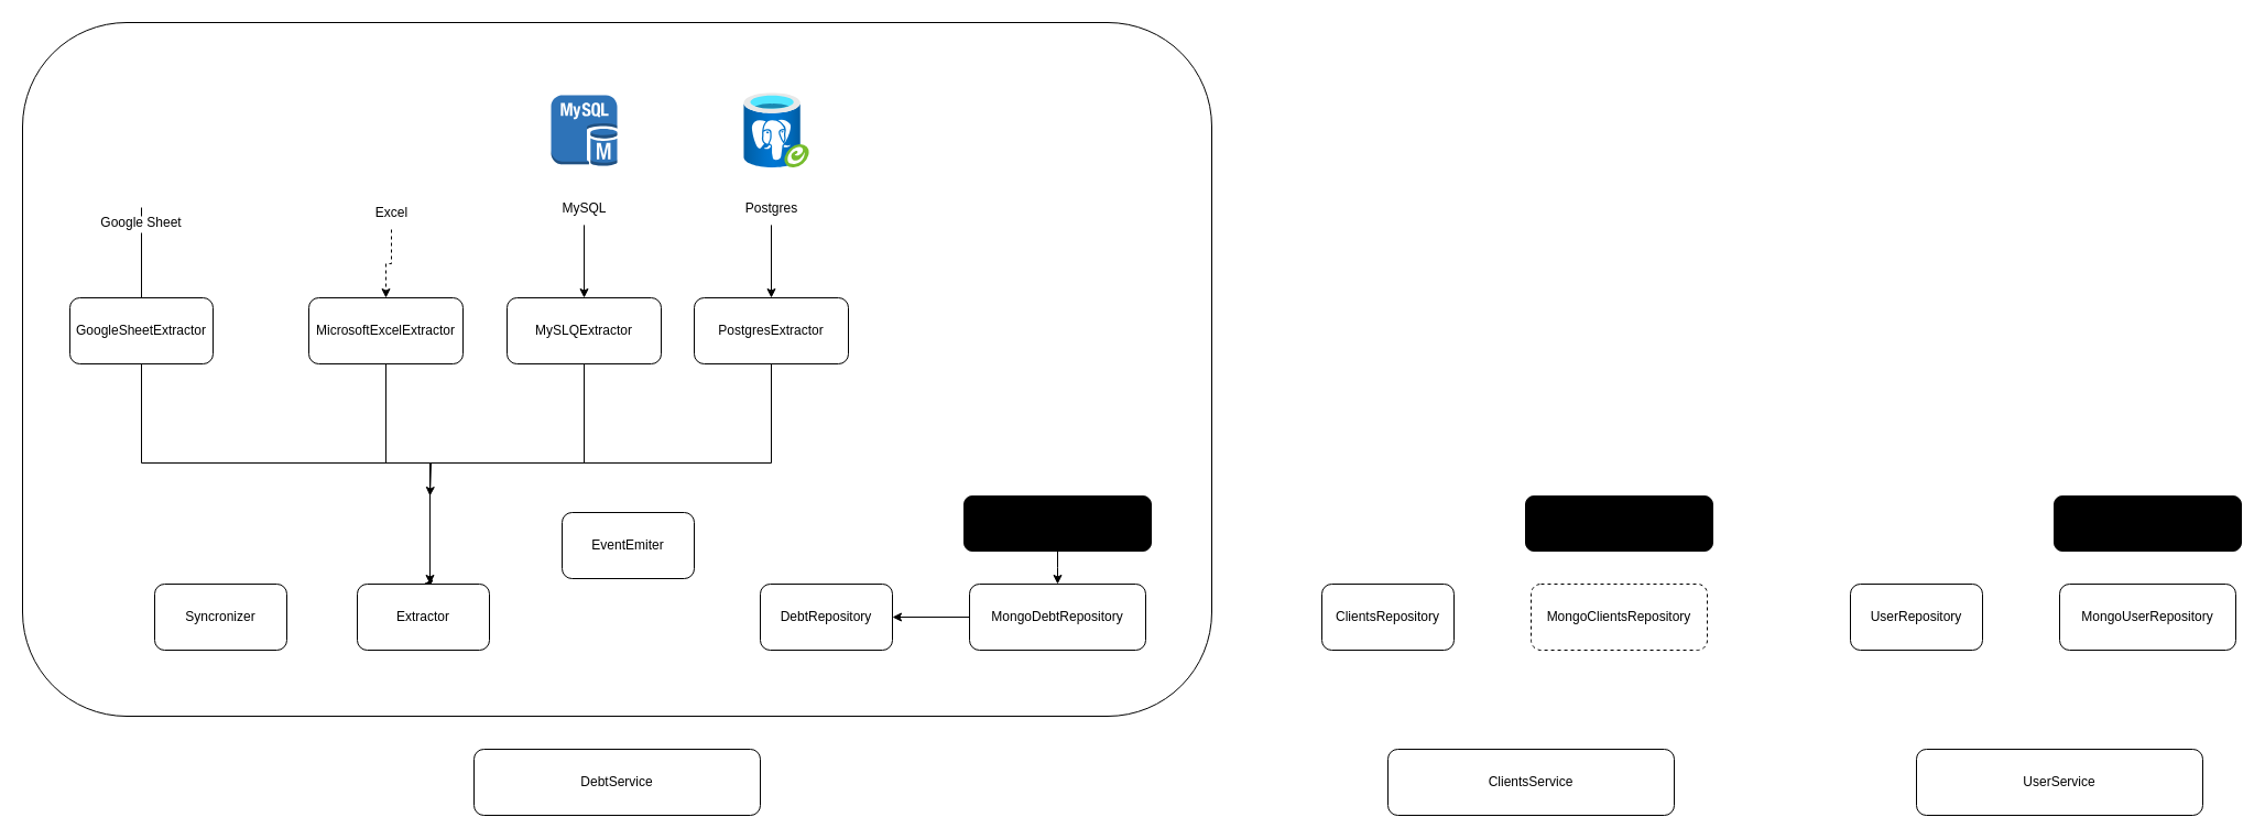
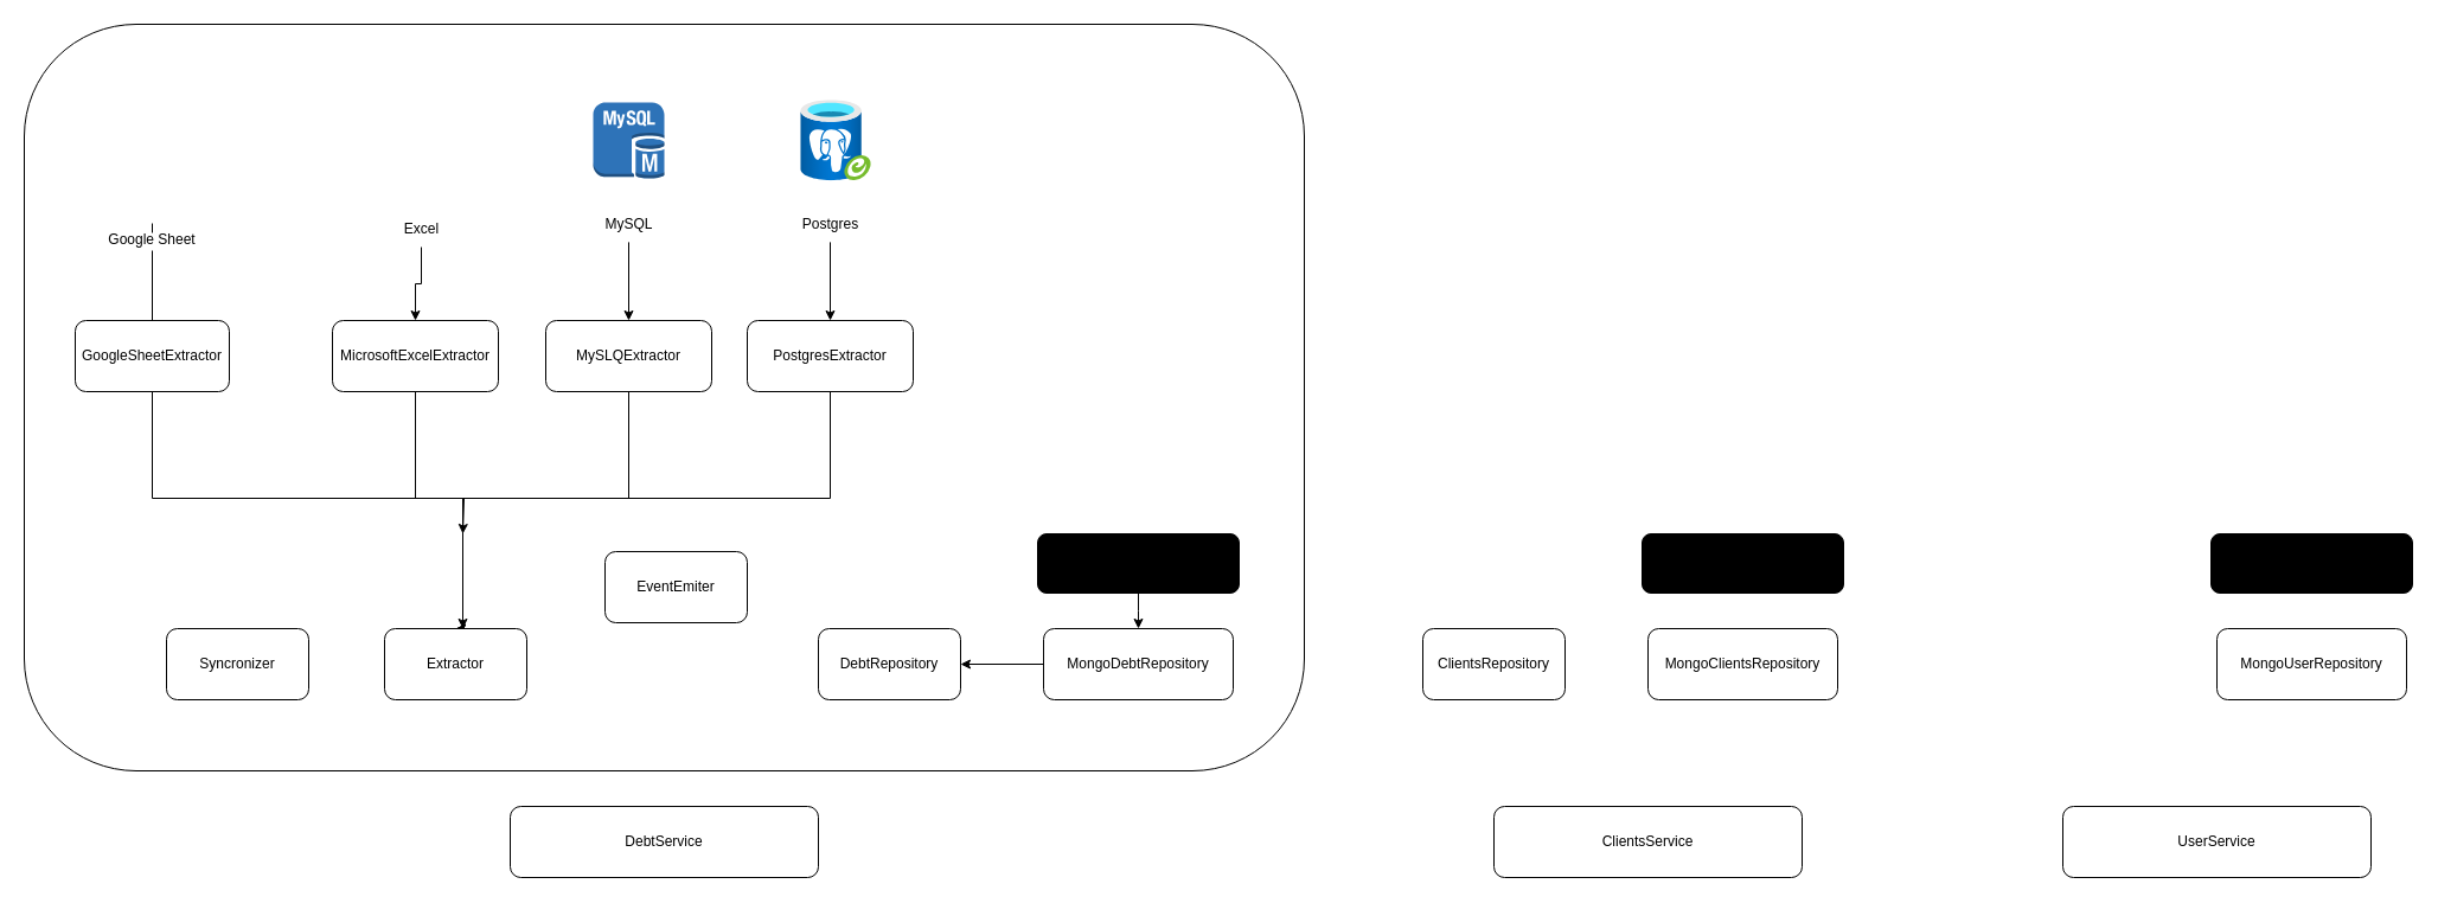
- <mxCell id="24" value="" style="edgeStyle=orthogonalEdgeStyle;rounded=0;orthogonalLoop=1;jettySize=auto;html=1;dashed=1;" edge="1" parent="1" source="7" target="11"><mxGeometry relative="1" as="geometry" /></mxCell>
+ <mxCell id="24" value="" style="edgeStyle=orthogonalEdgeStyle;rounded=0;orthogonalLoop=1;jettySize=auto;html=1;" edge="1" parent="1" source="7" target="11"><mxGeometry relative="1" as="geometry" /></mxCell>
- <mxCell id="37" value="MongoClientsRepository" style="rounded=1;whiteSpace=wrap;html=1;dashed=1;" vertex="1" parent="1"><mxGeometry x="1390" y="530" width="160" height="60" as="geometry" /></mxCell>
+ <mxCell id="37" value="MongoClientsRepository" style="rounded=1;whiteSpace=wrap;html=1;" vertex="1" parent="1"><mxGeometry x="1390" y="530" width="160" height="60" as="geometry" /></mxCell>
- <mxCell id="42" value="UserRepository" style="rounded=1;whiteSpace=wrap;html=1;" vertex="1" parent="1"><mxGeometry x="1680" y="530" width="120" height="60" as="geometry" /></mxCell>
